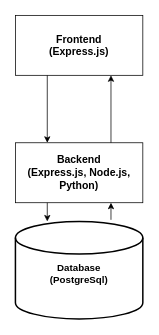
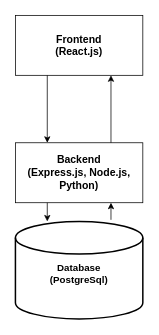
- <mxCell id="4" value="Frontend&lt;br&gt;(Express.js)" style="rounded=0;whiteSpace=wrap;html=1;fillColor=none;fontSize=14;fontStyle=1" parent="1" vertex="1"><mxGeometry x="20" y="20" width="170" height="80" as="geometry" /></mxCell>
+ <mxCell id="4" value="Frontend&lt;br&gt;(React.js)" style="rounded=0;whiteSpace=wrap;html=1;fillColor=none;fontSize=14;fontStyle=1" parent="1" vertex="1"><mxGeometry x="20" y="20" width="170" height="80" as="geometry" /></mxCell>
